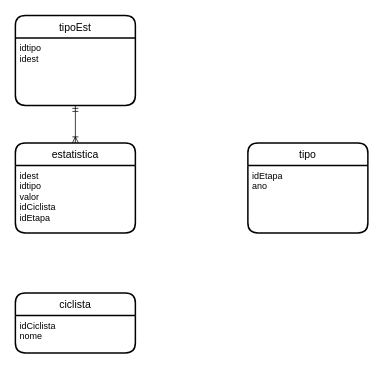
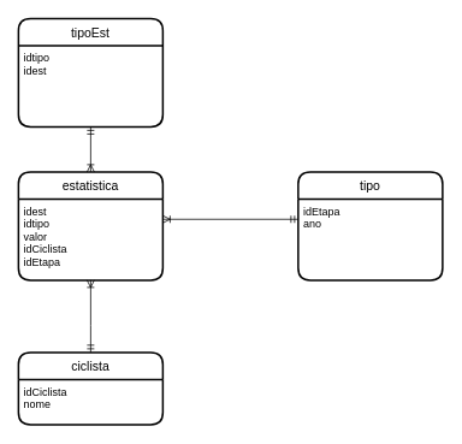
+ <mxCell id="11" style="edgeStyle=orthogonalEdgeStyle;rounded=0;orthogonalLoop=1;jettySize=auto;html=1;exitX=0;exitY=0.25;exitDx=0;exitDy=0;entryX=1;entryY=0.25;entryDx=0;entryDy=0;startArrow=ERmandOne;startFill=0;endArrow=ERoneToMany;endFill=0;" edge="1" parent="1" source="8" target="3"><mxGeometry relative="1" as="geometry"><mxPoint x="280" y="360" as="sourcePoint" /><mxPoint x="110" y="320" as="targetPoint" /></mxGeometry></mxCell>
+ <mxCell id="4" style="edgeStyle=orthogonalEdgeStyle;rounded=0;orthogonalLoop=1;jettySize=auto;html=1;exitX=0.5;exitY=0;exitDx=0;exitDy=0;entryX=0.5;entryY=1;entryDx=0;entryDy=0;startArrow=ERmandOne;startFill=0;endArrow=ERoneToMany;endFill=0;" edge="1" parent="1" source="5" target="3"><mxGeometry relative="1" as="geometry"><Array as="points"><mxPoint x="100" y="360" /><mxPoint x="100" y="360" /></Array></mxGeometry></mxCell>
